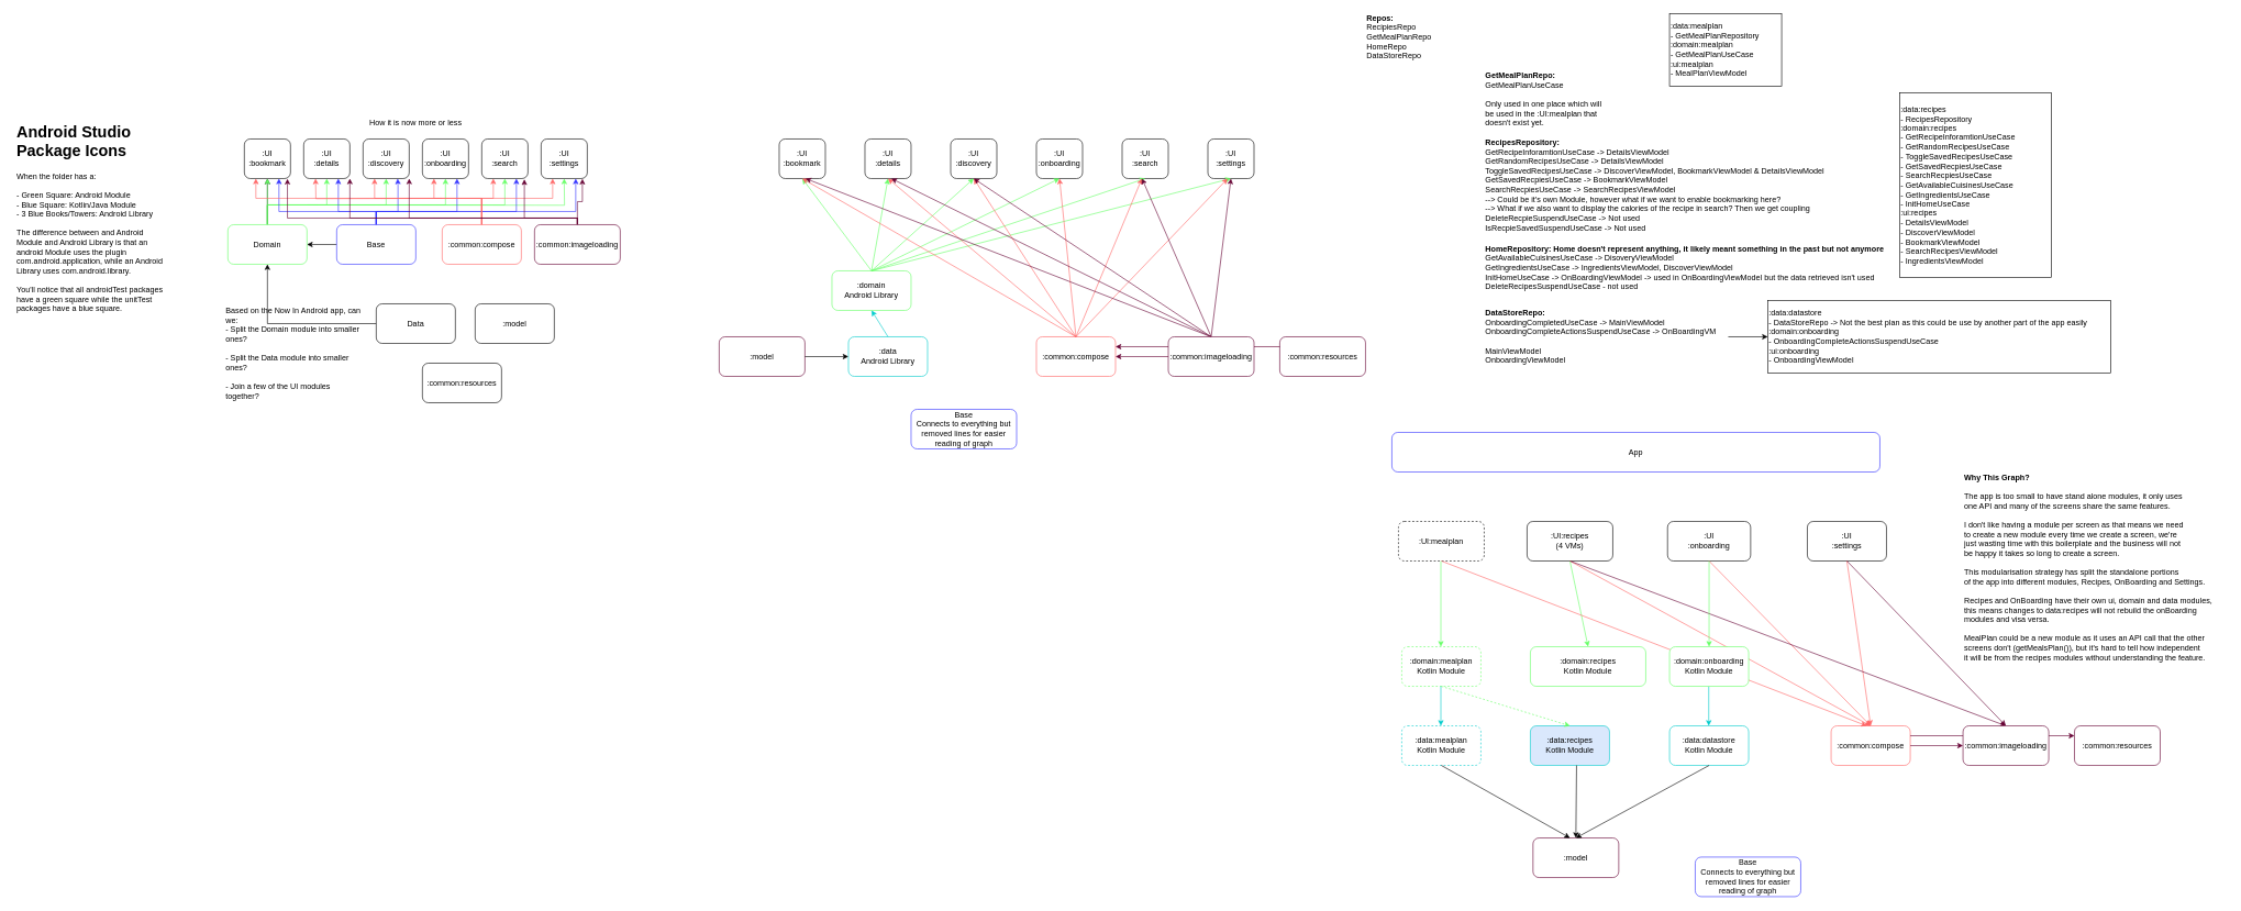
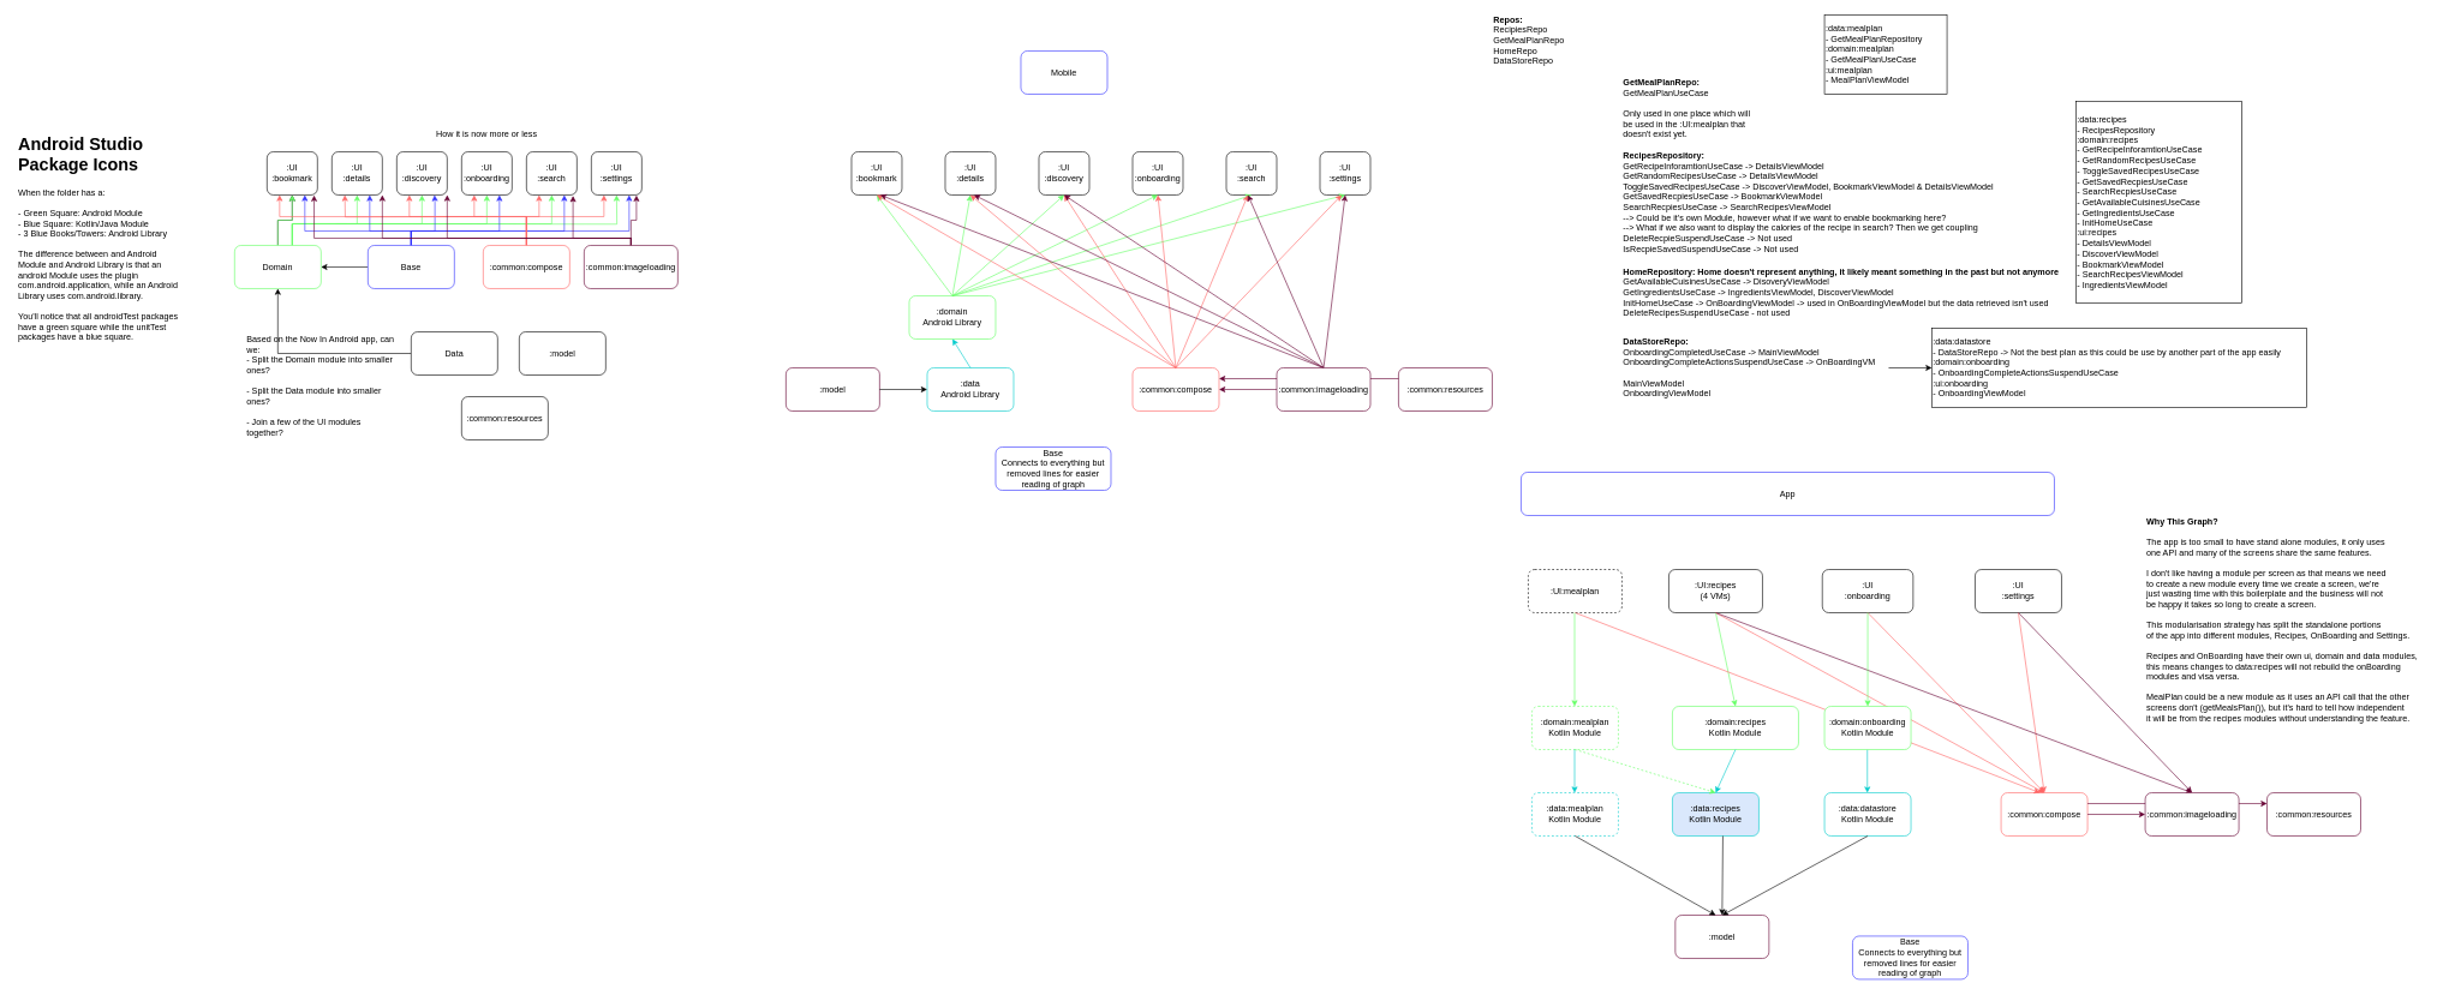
+ <mxCell id="52" value="Mobile" style="rounded=1;whiteSpace=wrap;html=1;strokeColor=#3333FF;" parent="1" vertex="1"><mxGeometry x="1416" y="70" width="120" height="60" as="geometry" /></mxCell>
- <mxCell id="18" value="How it is now more or less" style="text;html=1;strokeColor=none;fillColor=none;align=center;verticalAlign=middle;whiteSpace=wrap;rounded=0;" parent="1" vertex="1"><mxGeometry x="555" y="170" width="150" height="30" as="geometry" /></mxCell>
+ <mxCell id="18" value="How it is now more or less" style="text;html=1;strokeColor=none;fillColor=none;align=center;verticalAlign=middle;whiteSpace=wrap;rounded=0;" parent="1" vertex="1"><mxGeometry x="600" y="170" width="150" height="30" as="geometry" /></mxCell>
- <mxCell id="11" value="Domain" style="rounded=1;whiteSpace=wrap;html=1;strokeColor=#66FF66;" parent="1" vertex="1"><mxGeometry x="345" y="340" width="120" height="60" as="geometry" /></mxCell>
+ <mxCell id="11" value="Domain" style="rounded=1;whiteSpace=wrap;html=1;strokeColor=#66FF66;" parent="1" vertex="1"><mxGeometry x="325" y="340" width="120" height="60" as="geometry" /></mxCell>
+ <mxCell id="102" value="" style="endArrow=classic;html=1;rounded=0;exitX=0.5;exitY=1;exitDx=0;exitDy=0;entryX=0.5;entryY=0;entryDx=0;entryDy=0;strokeColor=#00CCCC;" parent="1" source="90" target="101" edge="1"><mxGeometry width="50" height="50" relative="1" as="geometry"><mxPoint x="2856" y="1010" as="sourcePoint" /><mxPoint x="2806" y="1060" as="targetPoint" /></mxGeometry></mxCell>
